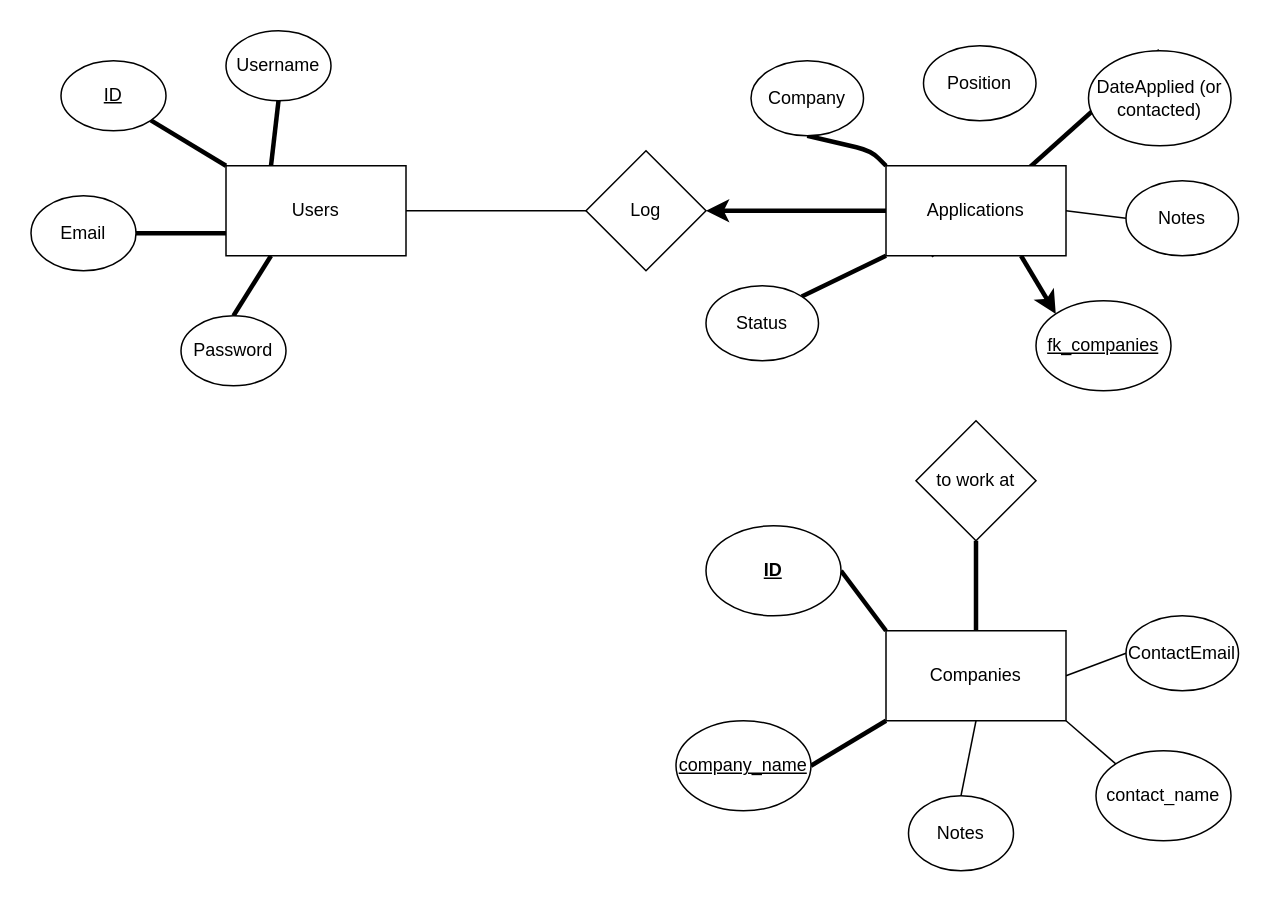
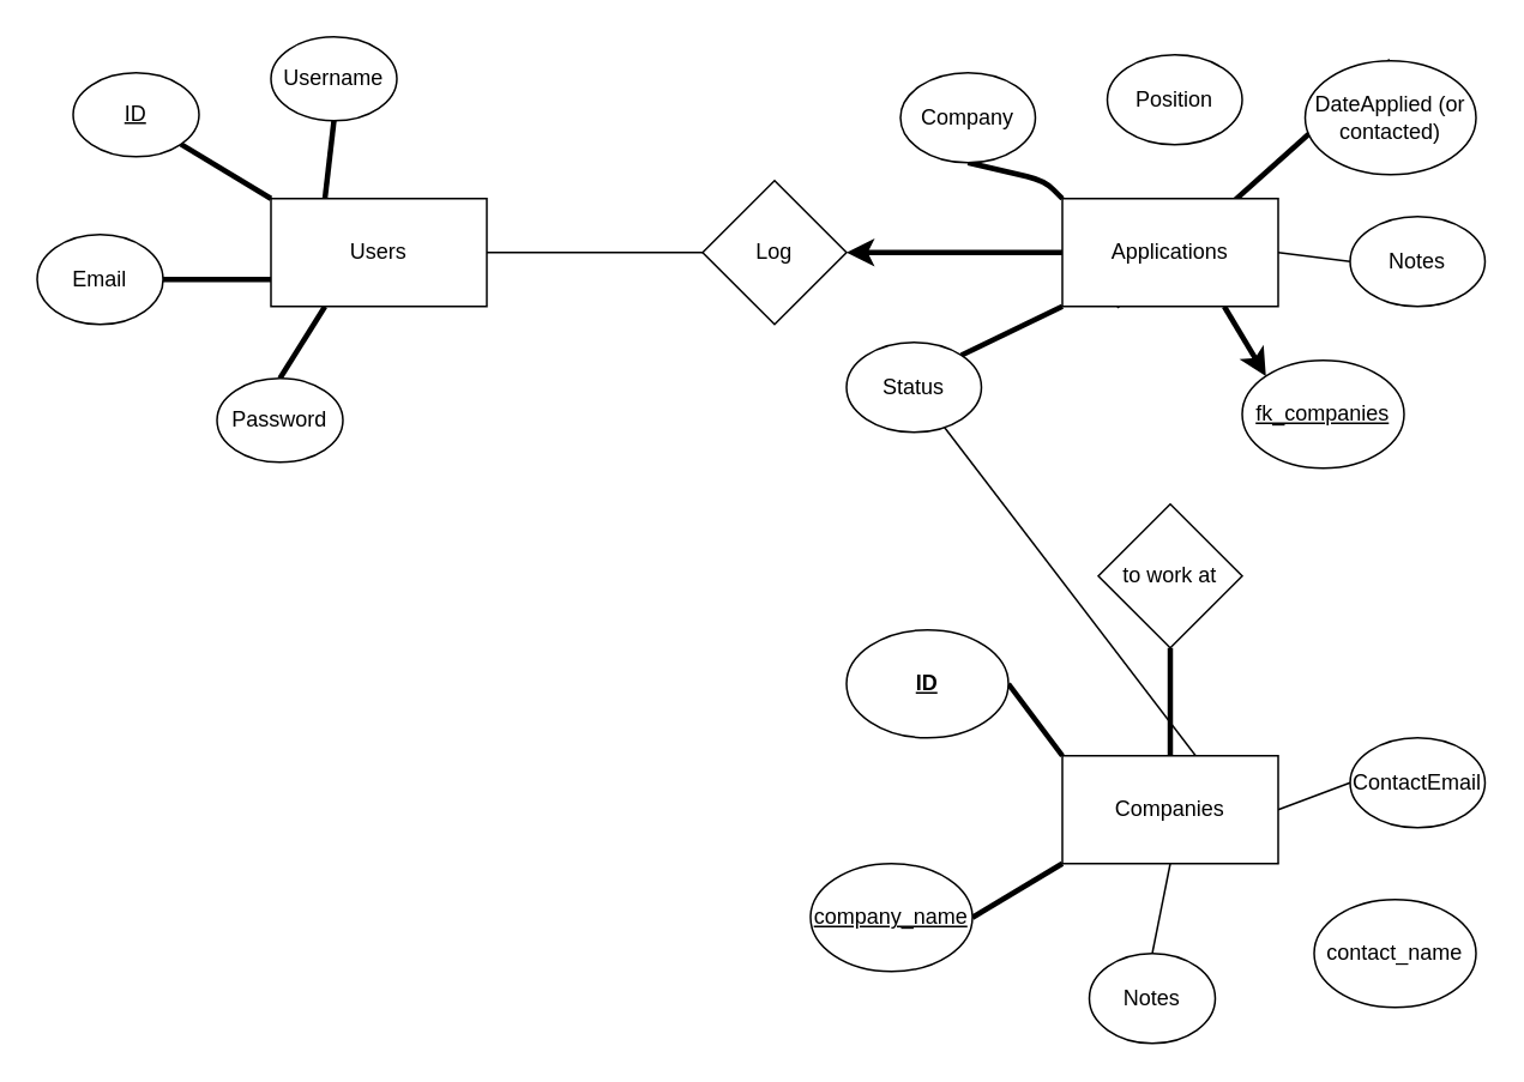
- <mxCell id="30" style="edgeStyle=none;html=1;exitX=1;exitY=1;exitDx=0;exitDy=0;entryX=0;entryY=0;entryDx=0;entryDy=0;strokeWidth=1;endArrow=none;endFill=0;endSize=6;" edge="1" parent="1" source="32" target="36"><mxGeometry relative="1" as="geometry" /></mxCell>
+ <mxCell id="30" style="edgeStyle=none;html=1;exitX=1;exitY=1;exitDx=0;exitDy=0;strokeWidth=1;endArrow=none;endFill=0;endSize=6;" edge="1" parent="1" source="32" target="25"><mxGeometry relative="1" as="geometry" /></mxCell>
